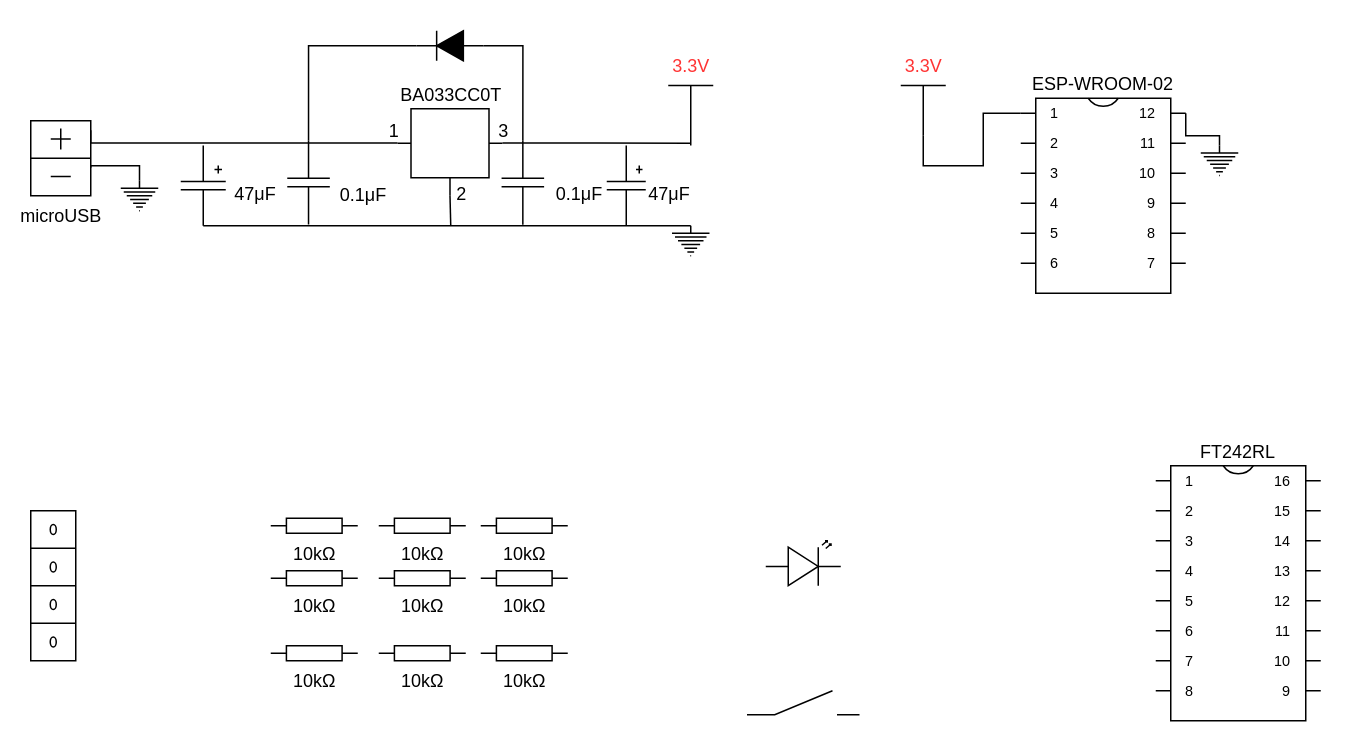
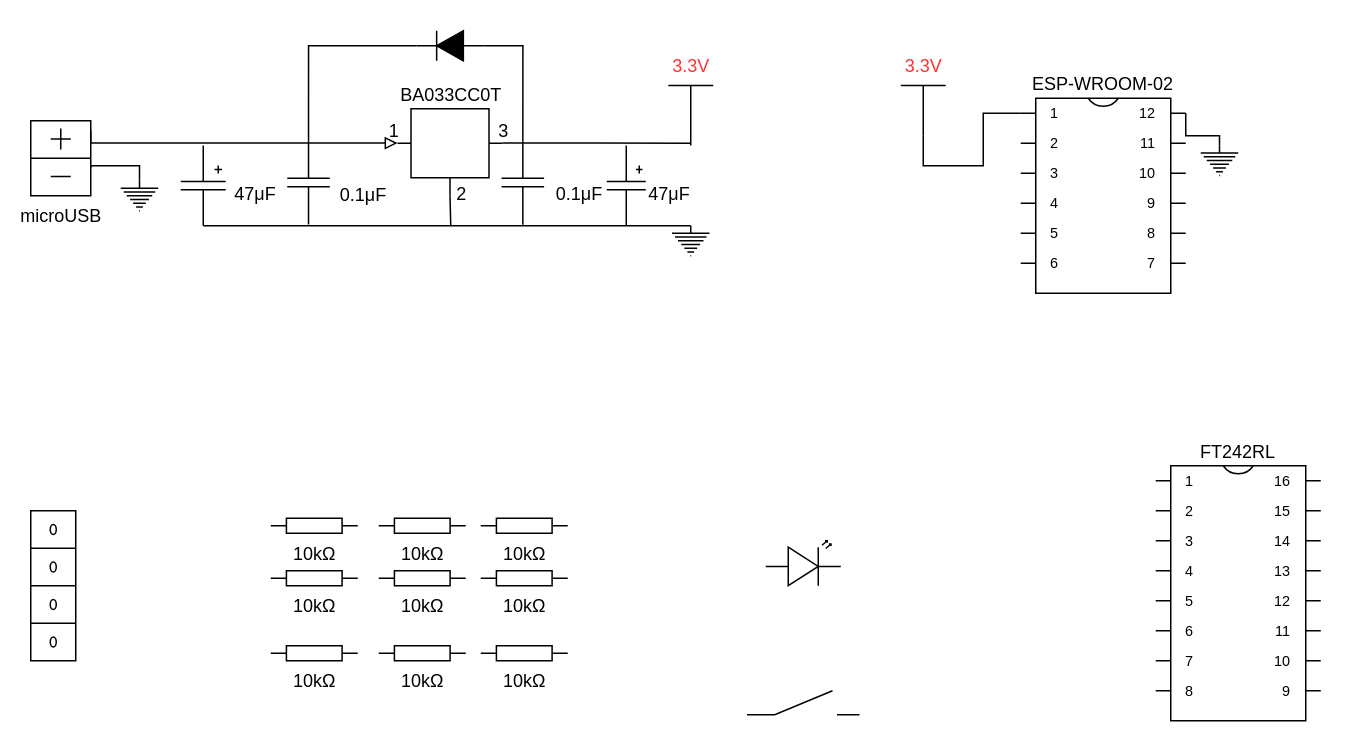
- <mxCell id="10" style="edgeStyle=orthogonalEdgeStyle;rounded=0;orthogonalLoop=1;jettySize=auto;html=1;exitX=1;exitY=0.125;exitDx=0;exitDy=0;exitPerimeter=0;entryX=0;entryY=0.395;entryDx=0;entryDy=0;entryPerimeter=0;fontColor=#000000;endArrow=none;endFill=0;" edge="1" parent="1" source="11" target="16"><mxGeometry relative="1" as="geometry"><Array as="points"><mxPoint x="60" y="94" /></Array></mxGeometry></mxCell>
+ <mxCell id="10" style="edgeStyle=orthogonalEdgeStyle;rounded=0;orthogonalLoop=1;jettySize=auto;html=1;exitX=1;exitY=0.125;exitDx=0;exitDy=0;exitPerimeter=0;entryX=0;entryY=0.395;entryDx=0;entryDy=0;entryPerimeter=0;fontColor=#000000;endArrow=block;endFill=0;" edge="1" parent="1" source="11" target="16"><mxGeometry relative="1" as="geometry"><Array as="points"><mxPoint x="60" y="94" /></Array></mxGeometry></mxCell>
